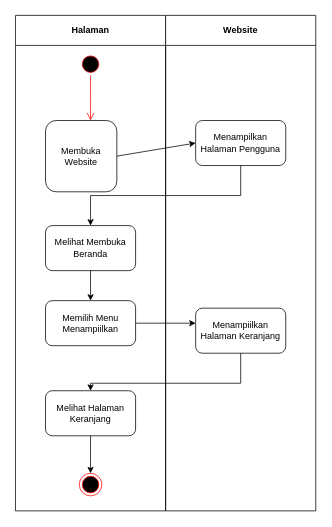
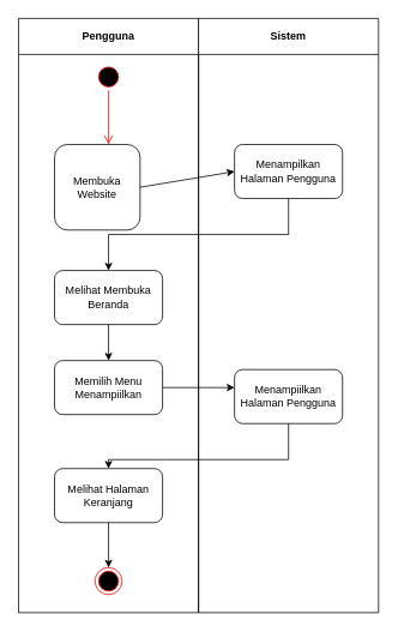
- <mxCell id="2" value="Halaman" style="swimlane;whiteSpace=wrap;html=1;startSize=40;" vertex="1" parent="1"><mxGeometry x="20" y="20" width="200" height="660" as="geometry" /></mxCell>
+ <mxCell id="2" value="Pengguna" style="swimlane;whiteSpace=wrap;html=1;startSize=40;" vertex="1" parent="1"><mxGeometry x="20" y="20" width="200" height="660" as="geometry" /></mxCell>
- <mxCell id="10" value="Website" style="swimlane;whiteSpace=wrap;html=1;startSize=40;" vertex="1" parent="1"><mxGeometry x="220" y="20" width="200" height="660" as="geometry" /></mxCell>
+ <mxCell id="10" value="Sistem" style="swimlane;whiteSpace=wrap;html=1;startSize=40;" vertex="1" parent="1"><mxGeometry x="220" y="20" width="200" height="660" as="geometry" /></mxCell>
- <mxCell id="12" value="Menampiilkan Halaman Keranjang" style="rounded=1;whiteSpace=wrap;html=1;" vertex="1" parent="10"><mxGeometry x="40" y="390" width="120" height="60" as="geometry" /></mxCell>
+ <mxCell id="12" value="Menampiilkan Halaman Pengguna" style="rounded=1;whiteSpace=wrap;html=1;" vertex="1" parent="10"><mxGeometry x="40" y="390" width="120" height="60" as="geometry" /></mxCell>
